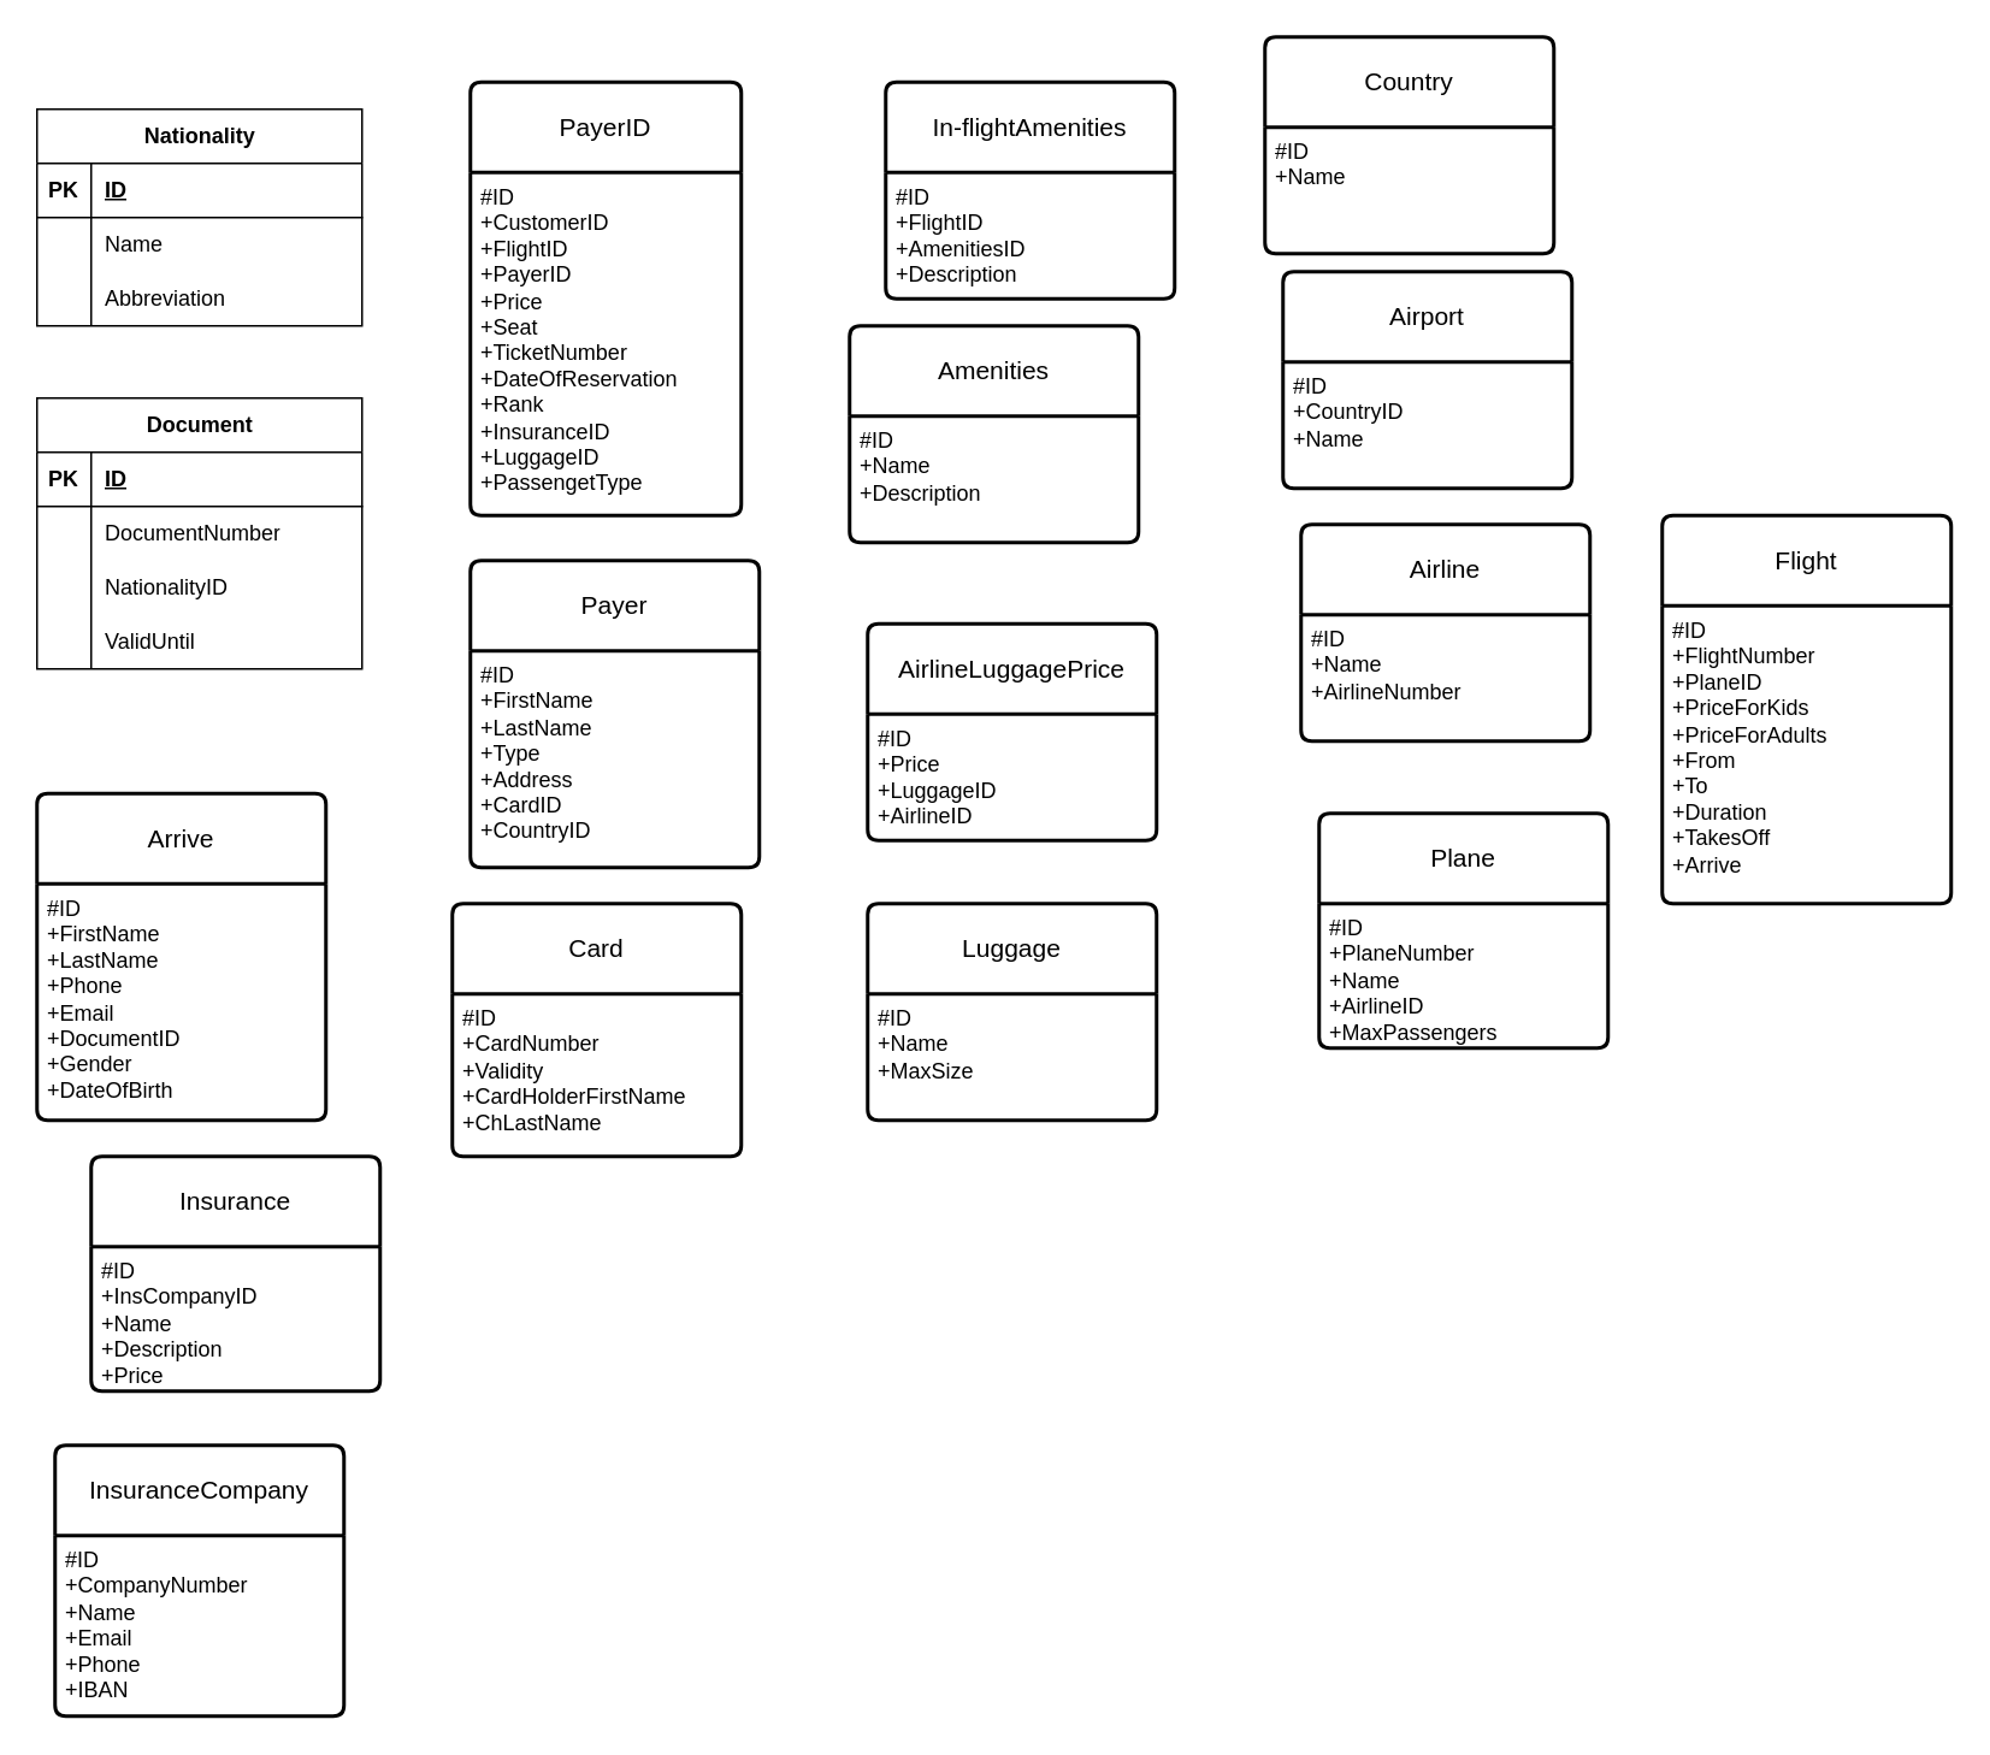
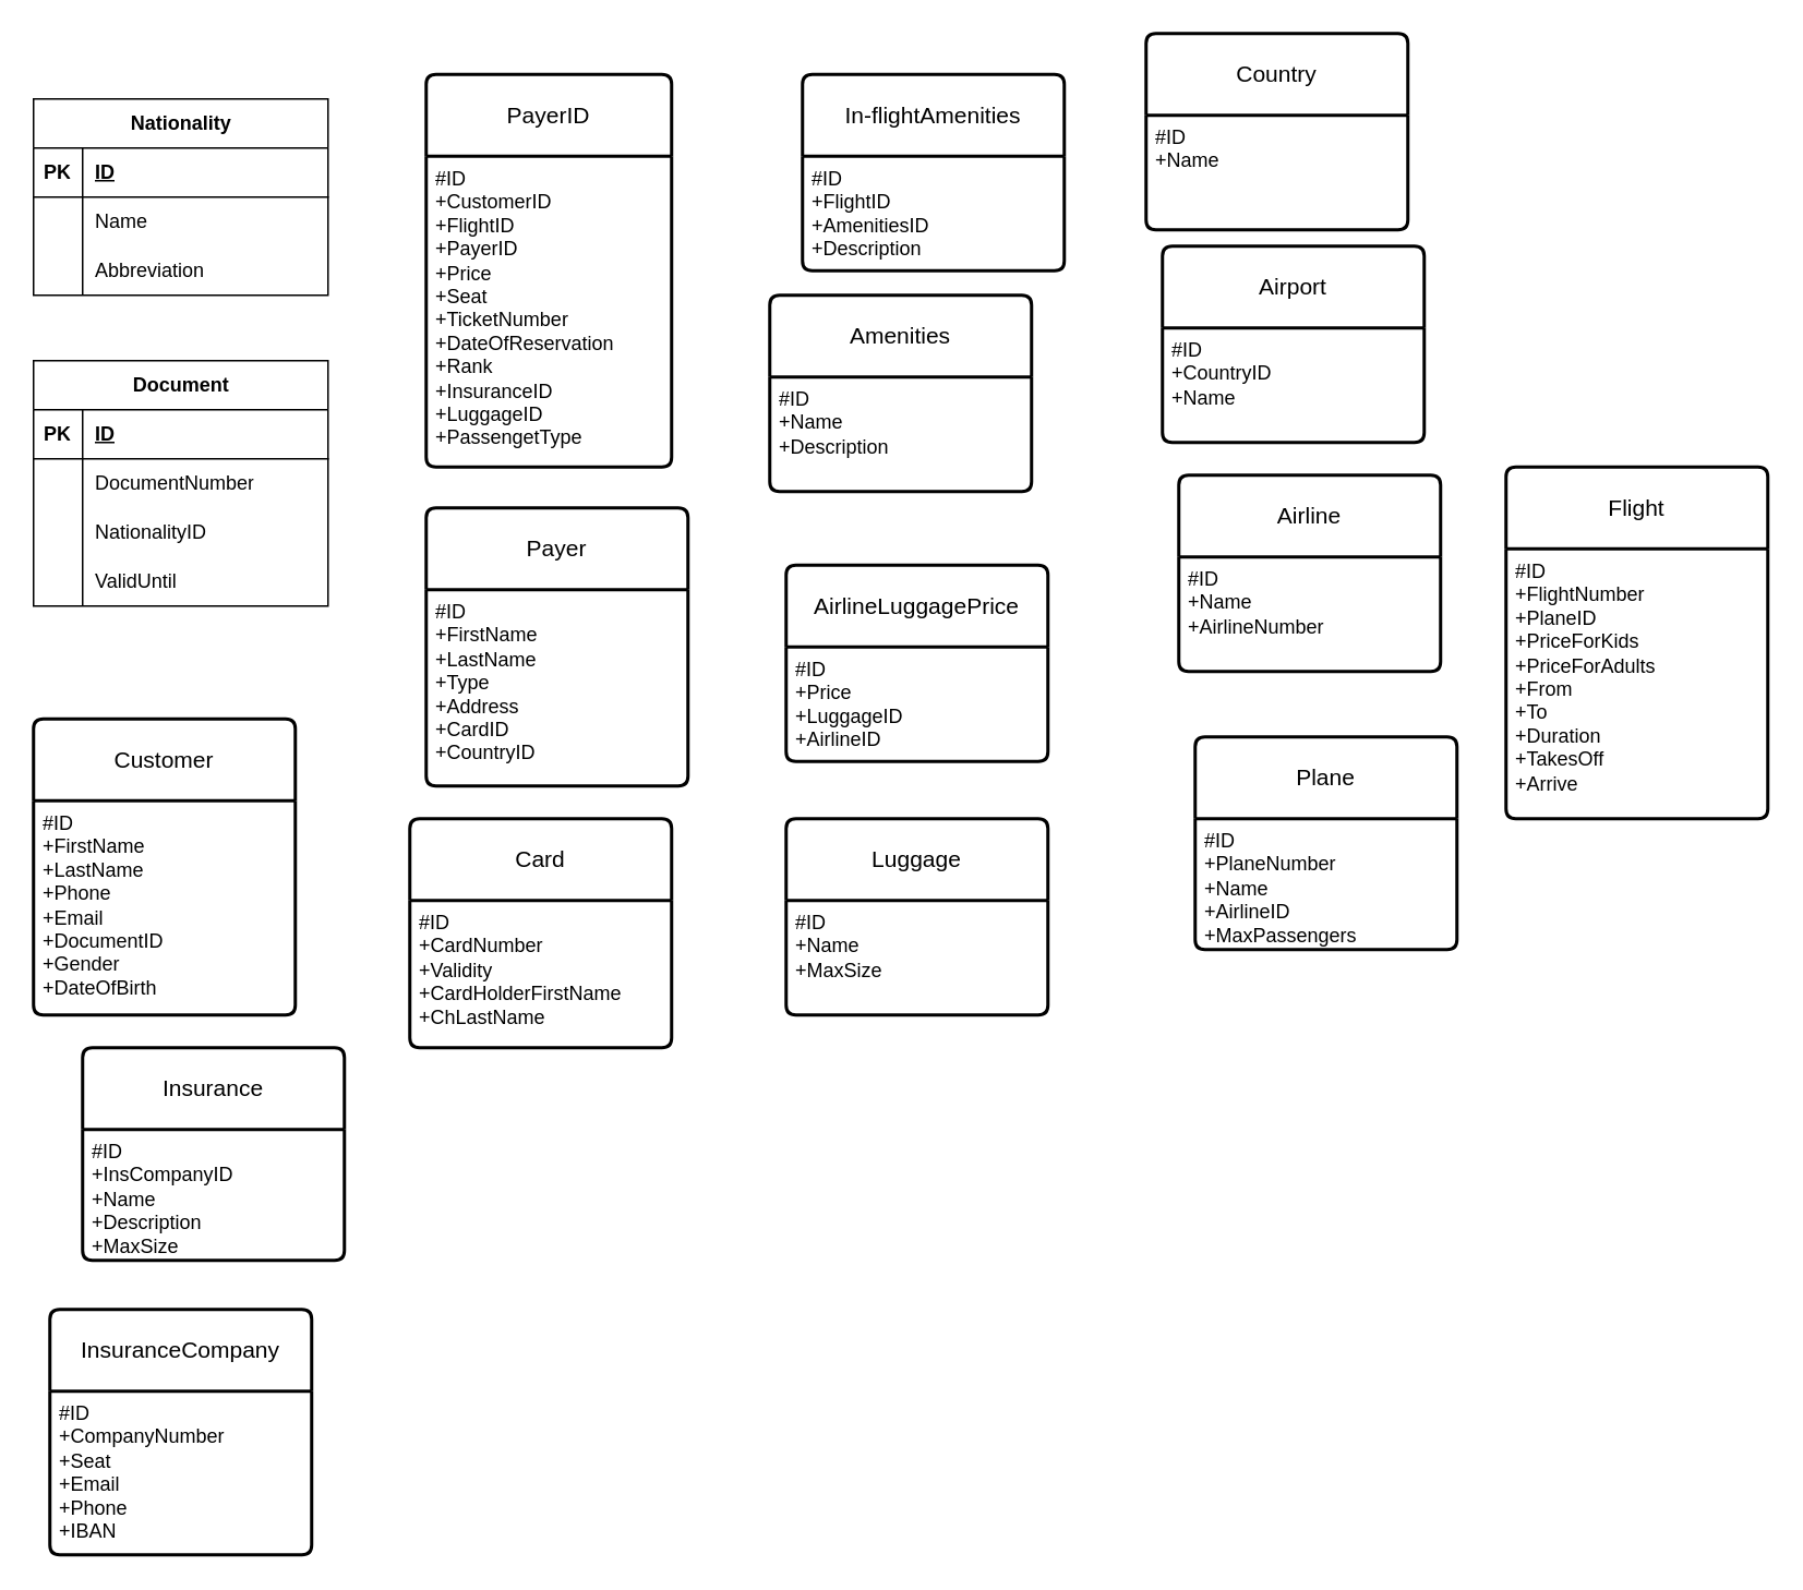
- <mxCell id="2" value="Arrive" style="swimlane;childLayout=stackLayout;horizontal=1;startSize=50;horizontalStack=0;rounded=1;fontSize=14;fontStyle=0;strokeWidth=2;resizeParent=0;resizeLast=1;shadow=0;dashed=0;align=center;arcSize=4;whiteSpace=wrap;html=1;" vertex="1" parent="1"><mxGeometry x="20" y="439" width="160" height="181" as="geometry" /></mxCell>
+ <mxCell id="2" value="Customer" style="swimlane;childLayout=stackLayout;horizontal=1;startSize=50;horizontalStack=0;rounded=1;fontSize=14;fontStyle=0;strokeWidth=2;resizeParent=0;resizeLast=1;shadow=0;dashed=0;align=center;arcSize=4;whiteSpace=wrap;html=1;" vertex="1" parent="1"><mxGeometry x="20" y="439" width="160" height="181" as="geometry" /></mxCell>
- <mxCell id="5" value="#ID&lt;br&gt;+InsCompanyID&lt;br&gt;+Name&lt;br&gt;+Description&lt;br&gt;+Price" style="align=left;strokeColor=none;fillColor=none;spacingLeft=4;fontSize=12;verticalAlign=top;resizable=0;rotatable=0;part=1;html=1;" vertex="1" parent="4"><mxGeometry y="50" width="160" height="80" as="geometry" /></mxCell>
+ <mxCell id="5" value="#ID&lt;br&gt;+InsCompanyID&lt;br&gt;+Name&lt;br&gt;+Description&lt;br&gt;+MaxSize" style="align=left;strokeColor=none;fillColor=none;spacingLeft=4;fontSize=12;verticalAlign=top;resizable=0;rotatable=0;part=1;html=1;" vertex="1" parent="4"><mxGeometry y="50" width="160" height="80" as="geometry" /></mxCell>
- <mxCell id="7" value="#ID&lt;br&gt;+CompanyNumber&lt;br&gt;+Name&lt;br&gt;+Email&lt;br&gt;+Phone&lt;br&gt;+IBAN" style="align=left;strokeColor=none;fillColor=none;spacingLeft=4;fontSize=12;verticalAlign=top;resizable=0;rotatable=0;part=1;html=1;" vertex="1" parent="6"><mxGeometry y="50" width="160" height="100" as="geometry" /></mxCell>
+ <mxCell id="7" value="#ID&lt;br&gt;+CompanyNumber&lt;br&gt;+Seat&lt;br&gt;+Email&lt;br&gt;+Phone&lt;br&gt;+IBAN" style="align=left;strokeColor=none;fillColor=none;spacingLeft=4;fontSize=12;verticalAlign=top;resizable=0;rotatable=0;part=1;html=1;" vertex="1" parent="6"><mxGeometry y="50" width="160" height="100" as="geometry" /></mxCell>
